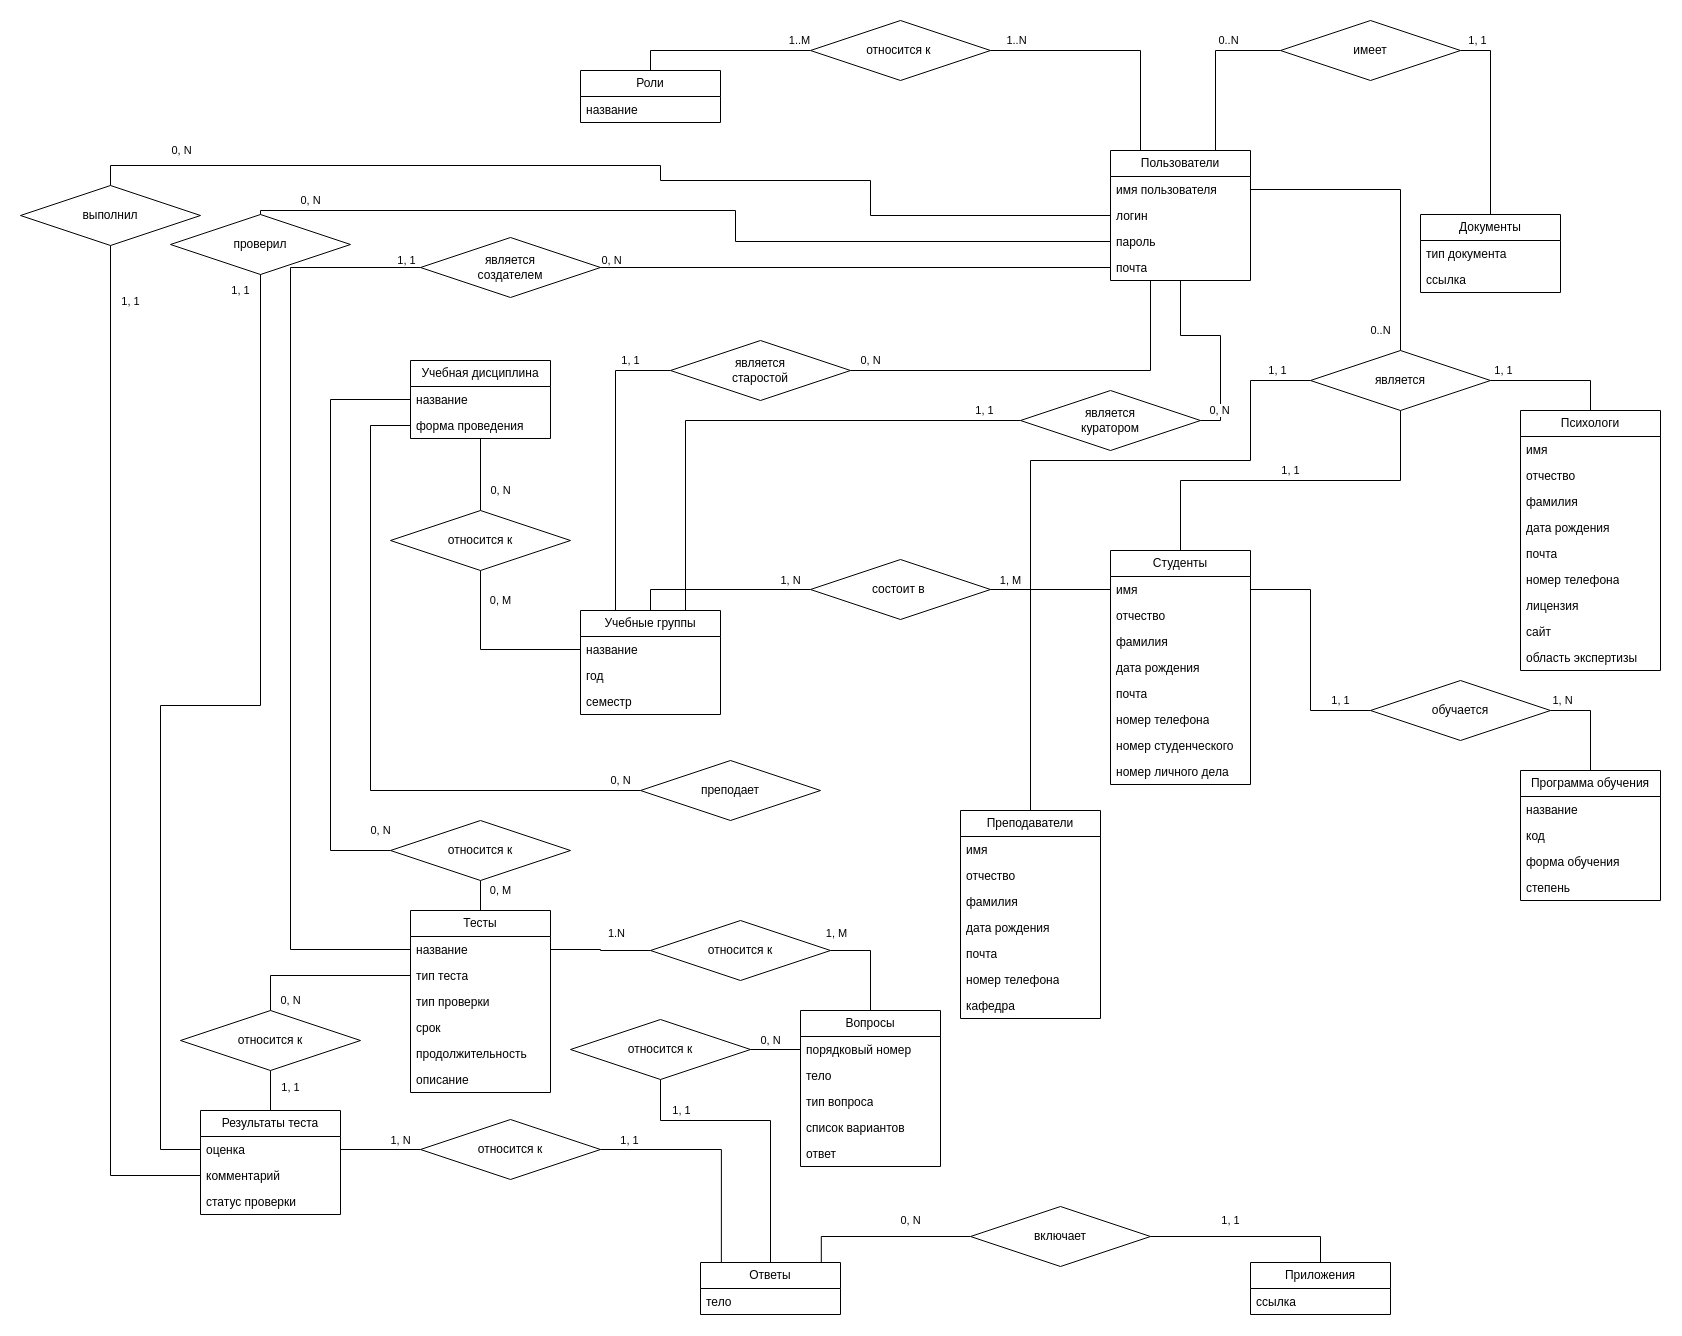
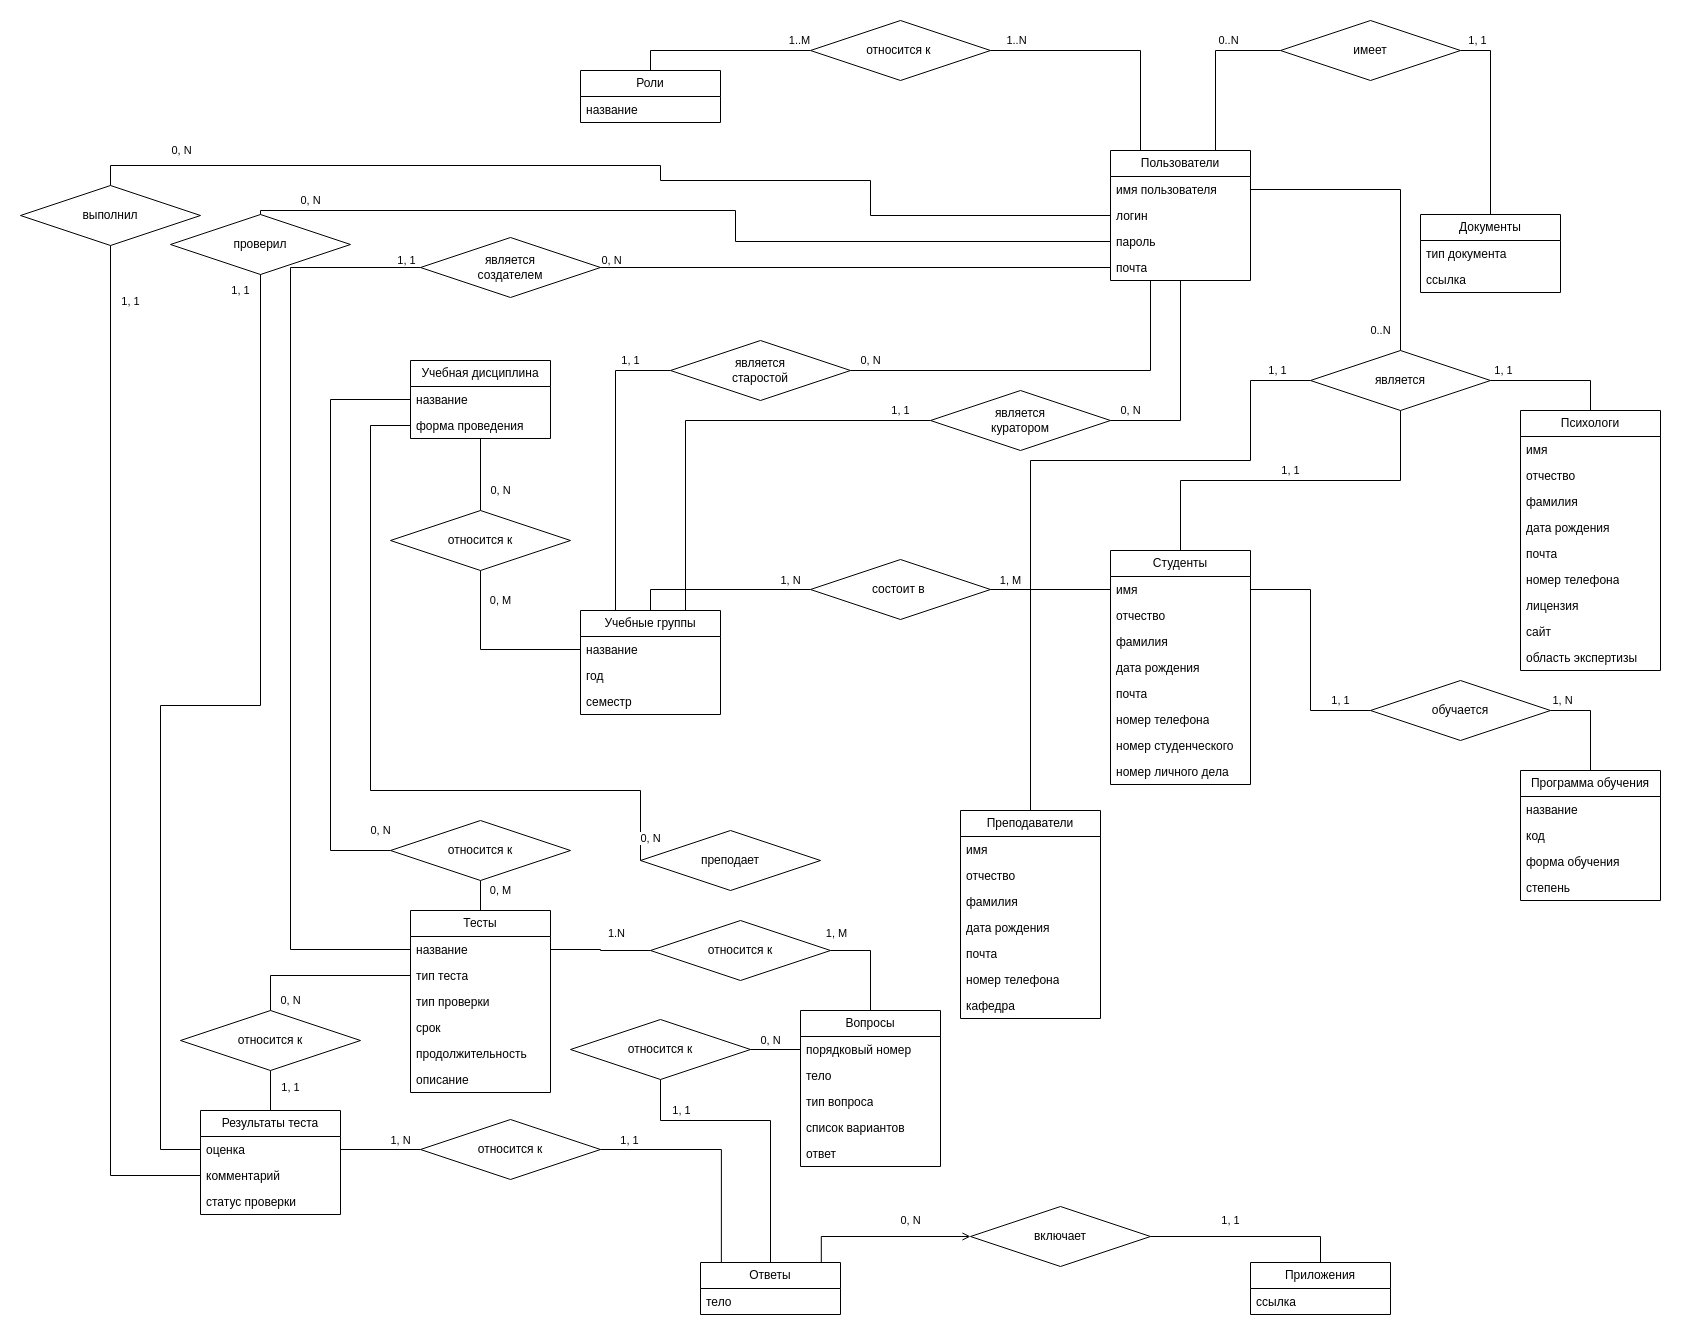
- <mxCell id="54" value="является &lt;br&gt;куратором" style="rhombus;whiteSpace=wrap;html=1;" parent="1" vertex="1"><mxGeometry x="1020" y="390" width="180" height="60" as="geometry" /></mxCell>
+ <mxCell id="54" value="является &lt;br&gt;куратором" style="rhombus;whiteSpace=wrap;html=1;" parent="1" vertex="1"><mxGeometry x="930" y="390" width="180" height="60" as="geometry" /></mxCell>
- <mxCell id="122" value="преподает" style="rhombus;whiteSpace=wrap;html=1;" vertex="1" parent="1"><mxGeometry x="640" y="760" width="180" height="60" as="geometry" /></mxCell>
+ <mxCell id="122" value="преподает" style="rhombus;whiteSpace=wrap;html=1;" vertex="1" parent="1"><mxGeometry x="640" y="830" width="180" height="60" as="geometry" /></mxCell>
- <mxCell id="93" value="0, N" style="edgeStyle=orthogonalEdgeStyle;rounded=0;orthogonalLoop=1;jettySize=auto;html=1;exitX=0.863;exitY=0.009;exitDx=0;exitDy=0;exitPerimeter=0;startArrow=none;startFill=0;endArrow=none;endFill=0;" parent="1" source="95" target="100" edge="1"><mxGeometry x="0.317" y="16" relative="1" as="geometry"><mxPoint as="offset" /></mxGeometry></mxCell>
+ <mxCell id="93" value="0, N" style="edgeStyle=orthogonalEdgeStyle;rounded=0;orthogonalLoop=1;jettySize=auto;html=1;exitX=0.863;exitY=0.009;exitDx=0;exitDy=0;exitPerimeter=0;startArrow=none;startFill=0;endArrow=open;endFill=0;" parent="1" source="95" target="100" edge="1"><mxGeometry x="0.317" y="16" relative="1" as="geometry"><mxPoint as="offset" /></mxGeometry></mxCell>
